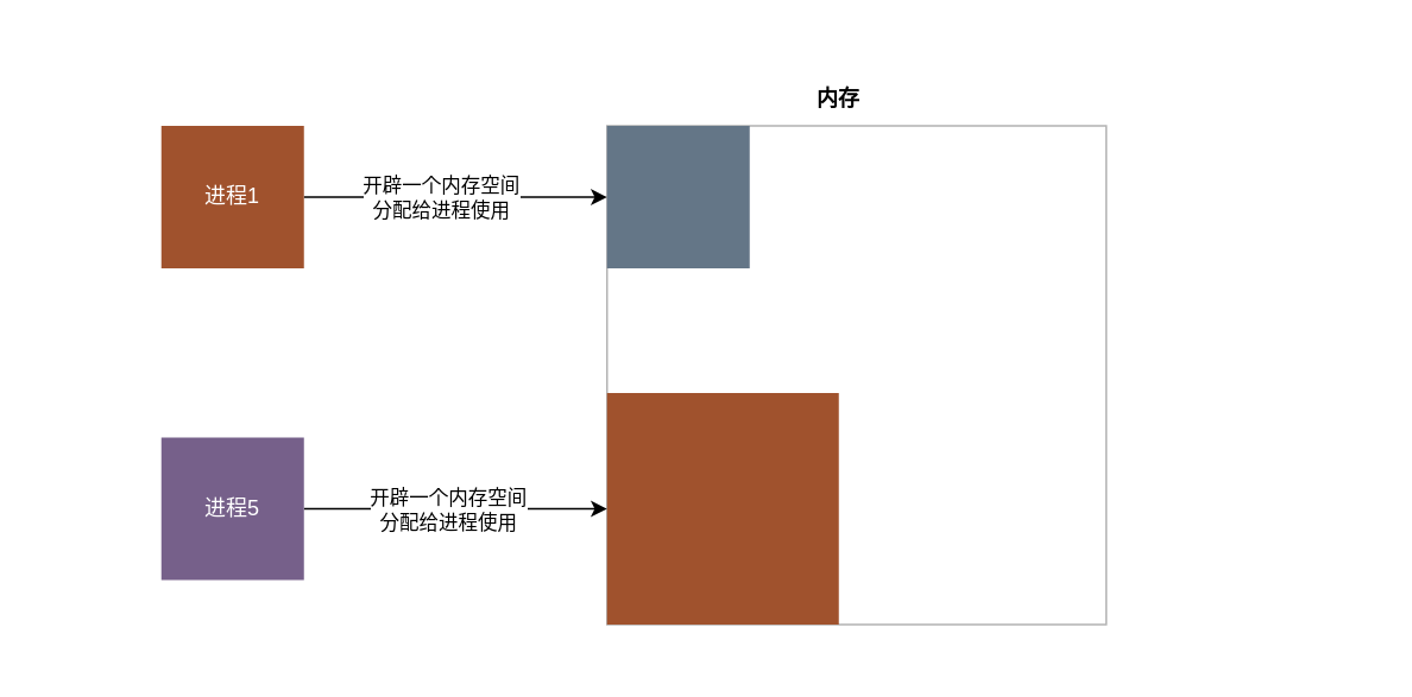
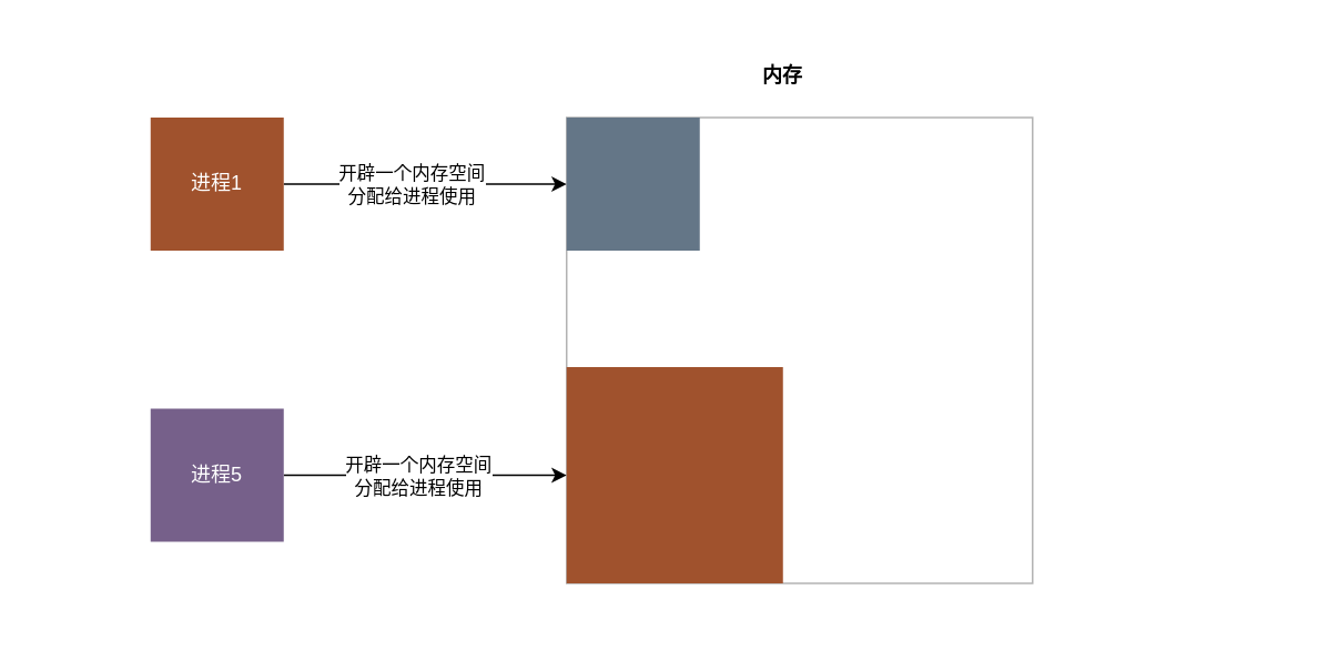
- <mxCell id="7" value="内存" style="rounded=0;whiteSpace=wrap;html=1;strokeColor=none;fillColor=none;fontColor=#000000;fontStyle=1" vertex="1" parent="1"><mxGeometry x="410" y="40" width="120" height="30" as="geometry" /></mxCell>
+ <mxCell id="7" value="内存" style="rounded=0;whiteSpace=wrap;html=1;strokeColor=none;fillColor=none;fontColor=#000000;fontStyle=1" vertex="1" parent="1"><mxGeometry x="410" y="30" width="120" height="30" as="geometry" /></mxCell>
